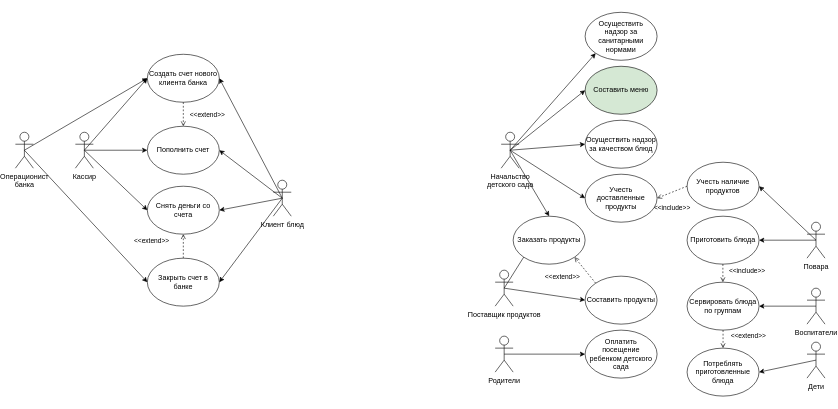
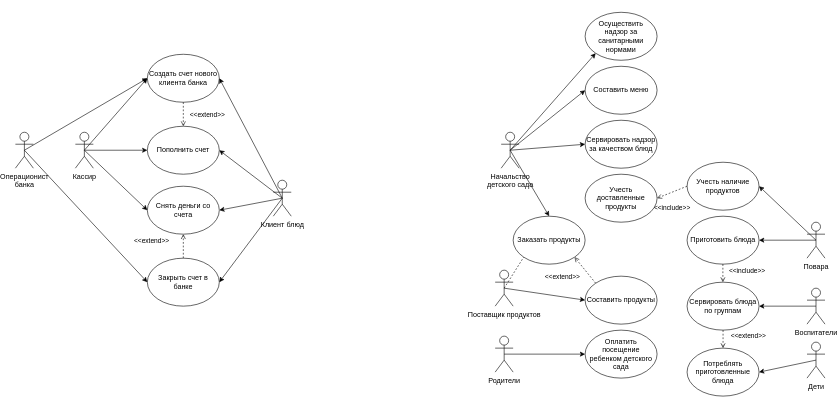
- <mxCell id="23" value="Составить меню" style="ellipse;whiteSpace=wrap;html=1;fillColor=#d5e8d4;" vertex="1" parent="1"><mxGeometry x="970" y="110" width="120" height="80" as="geometry" /></mxCell>
+ <mxCell id="23" value="Составить меню" style="ellipse;whiteSpace=wrap;html=1;" vertex="1" parent="1"><mxGeometry x="970" y="110" width="120" height="80" as="geometry" /></mxCell>
- <mxCell id="10" value="Осуществить надзор за качеством блюд" style="ellipse;whiteSpace=wrap;html=1;" vertex="1" parent="1"><mxGeometry x="970" y="200" width="120" height="80" as="geometry" /></mxCell>
+ <mxCell id="10" value="Сервировать надзор за качеством блюд" style="ellipse;whiteSpace=wrap;html=1;" vertex="1" parent="1"><mxGeometry x="970" y="200" width="120" height="80" as="geometry" /></mxCell>
- <mxCell id="15" value="" style="endArrow=classic;html=1;entryX=0;entryY=0.5;entryDx=0;entryDy=0;exitX=0.5;exitY=0.5;exitDx=0;exitDy=0;exitPerimeter=0;" edge="1" parent="1" source="3" target="9"><mxGeometry width="50" height="50" relative="1" as="geometry"><mxPoint x="1305" y="420" as="sourcePoint" /><mxPoint x="1130" y="60" as="targetPoint" /></mxGeometry></mxCell>
- <mxCell id="29" value="" style="endArrow=none;html=1;entryX=0;entryY=1;entryDx=0;entryDy=0;exitX=0.5;exitY=0.5;exitDx=0;exitDy=0;exitPerimeter=0;" edge="1" parent="1" source="2" target="17"><mxGeometry width="50" height="50" relative="1" as="geometry"><mxPoint x="870" y="500" as="sourcePoint" /><mxPoint x="920" y="450" as="targetPoint" /></mxGeometry></mxCell>
+ <mxCell id="29" value="" style="endArrow=none;html=1;entryX=0;entryY=1;entryDx=0;entryDy=0;exitX=0.5;exitY=0.5;exitDx=0;exitDy=0;exitPerimeter=0;dashed=1;" edge="1" parent="1" source="2" target="17"><mxGeometry width="50" height="50" relative="1" as="geometry"><mxPoint x="870" y="500" as="sourcePoint" /><mxPoint x="920" y="450" as="targetPoint" /></mxGeometry></mxCell>
